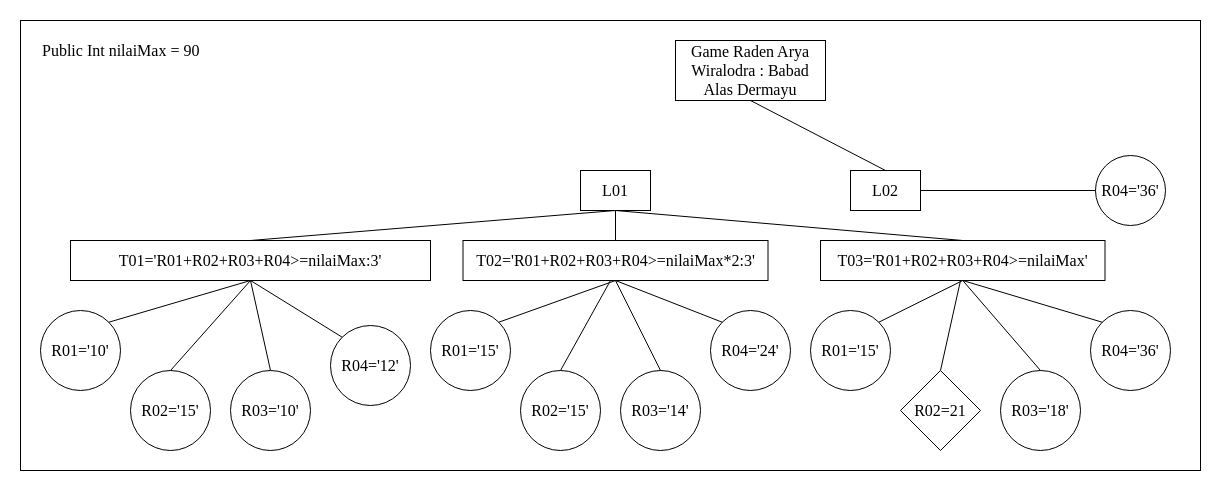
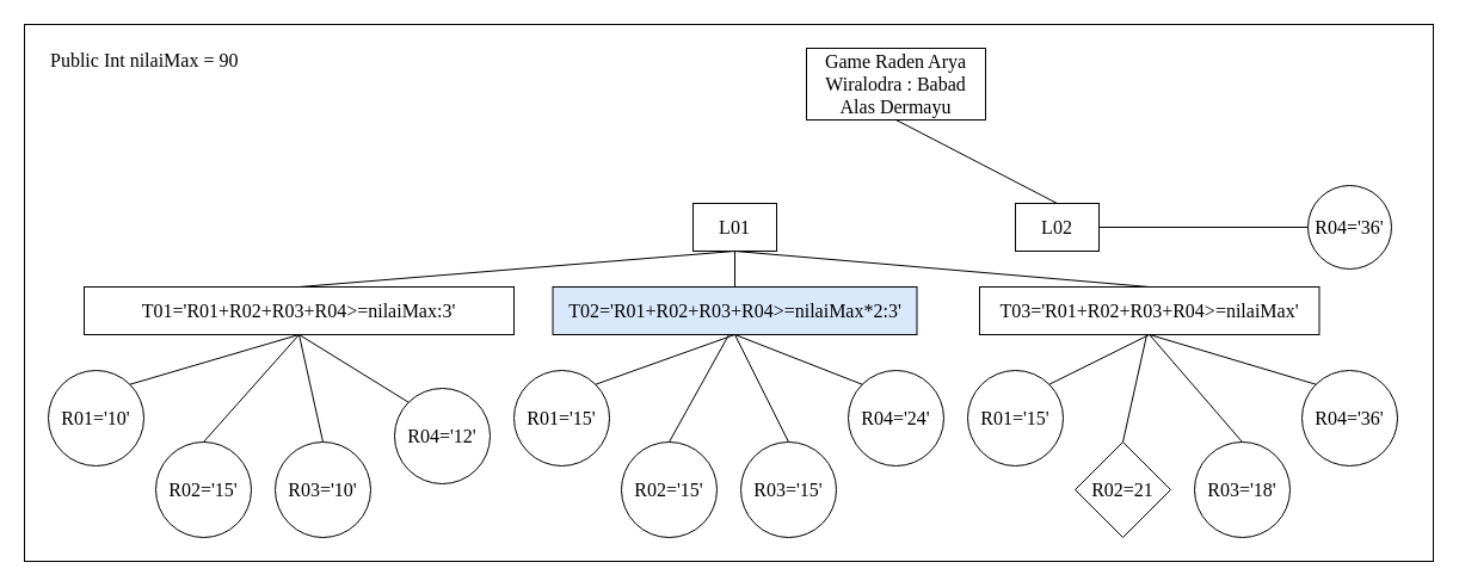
- <mxCell id="14" value="T02='&lt;span style=&quot;font-size: 16px;&quot;&gt;&lt;span style=&quot;font-size: 16px;&quot; lang=&quot;EN-US&quot;&gt;R01+R02+R03+R04&amp;gt;=&lt;/span&gt;&lt;/span&gt;&lt;span style=&quot;font-size: 16px;&quot;&gt;&lt;span style=&quot;font-size: 16px;&quot; lang=&quot;EN-US&quot;&gt;nilaiMax*2:3&lt;/span&gt;&lt;/span&gt;'" style="rounded=0;whiteSpace=wrap;html=1;fontSize=16;fontFamily=Times New Roman;fontStyle=0" parent="1" vertex="1"><mxGeometry x="462.5" y="240" width="305" height="40" as="geometry" /></mxCell>
+ <mxCell id="14" value="T02='&lt;span style=&quot;font-size: 16px;&quot;&gt;&lt;span style=&quot;font-size: 16px;&quot; lang=&quot;EN-US&quot;&gt;R01+R02+R03+R04&amp;gt;=&lt;/span&gt;&lt;/span&gt;&lt;span style=&quot;font-size: 16px;&quot;&gt;&lt;span style=&quot;font-size: 16px;&quot; lang=&quot;EN-US&quot;&gt;nilaiMax*2:3&lt;/span&gt;&lt;/span&gt;'" style="rounded=0;whiteSpace=wrap;html=1;fontSize=16;fontFamily=Times New Roman;fontStyle=0;fillColor=#dae8fc;" parent="1" vertex="1"><mxGeometry x="462.5" y="240" width="305" height="40" as="geometry" /></mxCell>
- <mxCell id="16" value="&lt;div style=&quot;font-size: 16px;&quot;&gt;R03='14'&lt;/div&gt;" style="ellipse;whiteSpace=wrap;html=1;aspect=fixed;fontSize=16;fontFamily=Times New Roman;fontStyle=0" parent="1" vertex="1"><mxGeometry x="620" y="370" width="80" height="80" as="geometry" /></mxCell>
+ <mxCell id="16" value="&lt;div style=&quot;font-size: 16px;&quot;&gt;R03='15'&lt;/div&gt;" style="ellipse;whiteSpace=wrap;html=1;aspect=fixed;fontSize=16;fontFamily=Times New Roman;fontStyle=0" parent="1" vertex="1"><mxGeometry x="620" y="370" width="80" height="80" as="geometry" /></mxCell>
